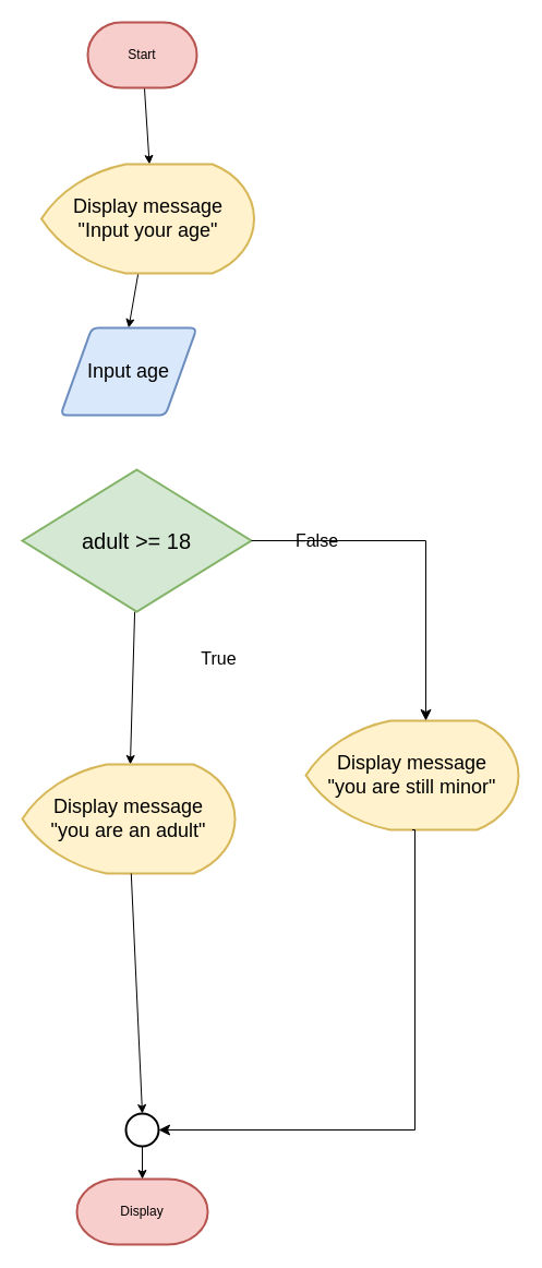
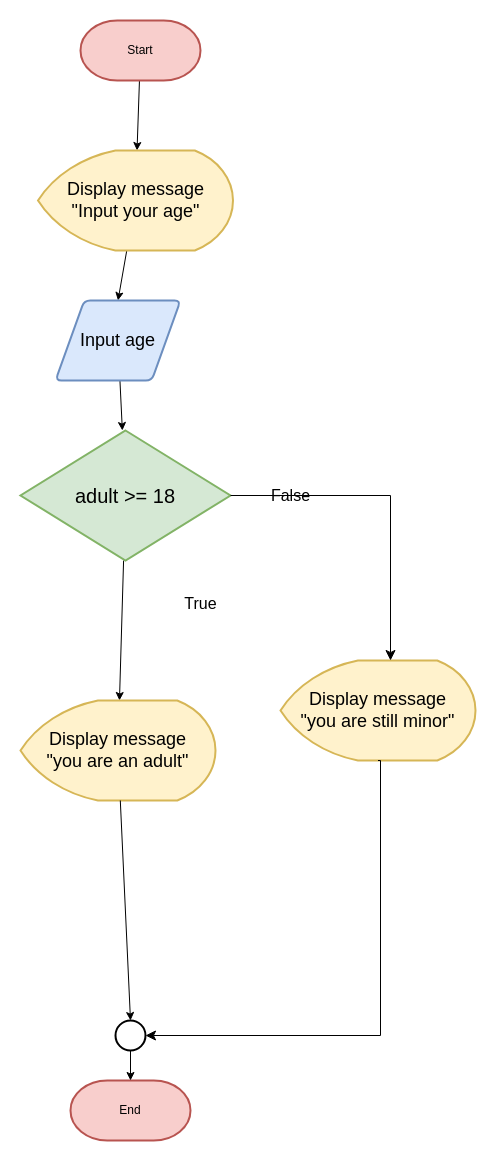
- <mxCell id="3" value="Start" style="strokeWidth=2;html=1;shape=mxgraph.flowchart.terminator;whiteSpace=wrap;fillColor=#f8cecc;strokeColor=#b85450;" vertex="1" parent="1"><mxGeometry x="80" y="20" width="100" height="60" as="geometry" /></mxCell>
+ <mxCell id="3" value="Start" style="strokeWidth=2;html=1;shape=mxgraph.flowchart.terminator;whiteSpace=wrap;fillColor=#f8cecc;strokeColor=#b85450;" vertex="1" parent="1"><mxGeometry x="80" y="20" width="120" height="60" as="geometry" /></mxCell>
+ <mxCell id="6" style="edgeStyle=none;html=1;" edge="1" parent="1" source="7" target="9"><mxGeometry relative="1" as="geometry" /></mxCell>
- <mxCell id="12" value="Display" style="strokeWidth=2;html=1;shape=mxgraph.flowchart.terminator;whiteSpace=wrap;fillColor=#f8cecc;strokeColor=#b85450;" vertex="1" parent="1"><mxGeometry x="70" y="1080" width="120" height="60" as="geometry" /></mxCell>
+ <mxCell id="12" value="End" style="strokeWidth=2;html=1;shape=mxgraph.flowchart.terminator;whiteSpace=wrap;fillColor=#f8cecc;strokeColor=#b85450;" vertex="1" parent="1"><mxGeometry x="70" y="1080" width="120" height="60" as="geometry" /></mxCell>
